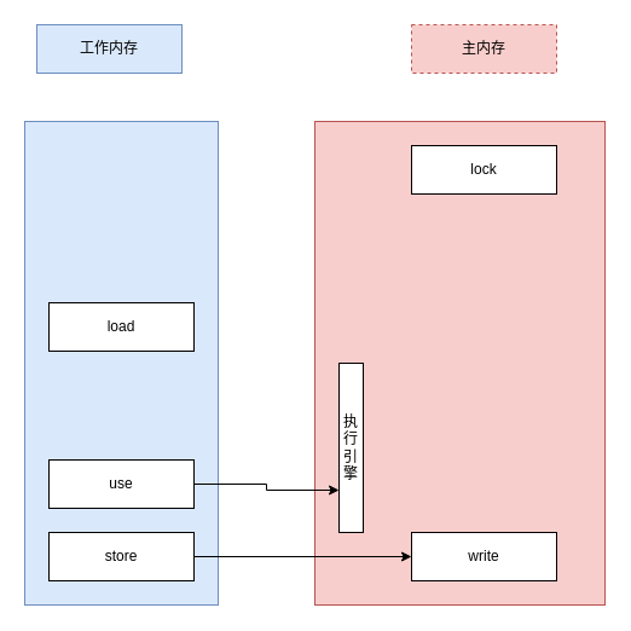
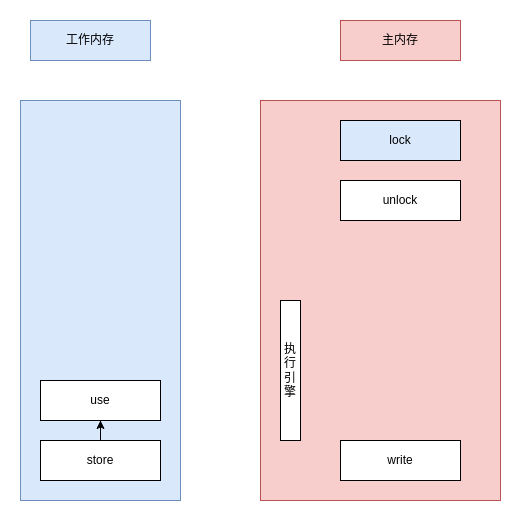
- <mxCell id="5" value="主内存" style="rounded=0;whiteSpace=wrap;html=1;fillColor=#f8cecc;strokeColor=#b85450;dashed=1;" vertex="1" parent="1"><mxGeometry x="340" y="20" width="120" height="40" as="geometry" /></mxCell>
+ <mxCell id="5" value="主内存" style="rounded=0;whiteSpace=wrap;html=1;fillColor=#f8cecc;strokeColor=#b85450;" vertex="1" parent="1"><mxGeometry x="340" y="20" width="120" height="40" as="geometry" /></mxCell>
- <mxCell id="8" value="lock" style="rounded=0;whiteSpace=wrap;html=1;" vertex="1" parent="1"><mxGeometry x="340" y="120" width="120" height="40" as="geometry" /></mxCell>
+ <mxCell id="8" value="lock" style="rounded=0;whiteSpace=wrap;html=1;fillColor=#dae8fc;" vertex="1" parent="1"><mxGeometry x="340" y="120" width="120" height="40" as="geometry" /></mxCell>
+ <mxCell id="7" value="unlock" style="rounded=0;whiteSpace=wrap;html=1;" vertex="1" parent="1"><mxGeometry x="340" y="180" width="120" height="40" as="geometry" /></mxCell>
- <mxCell id="6" value="load" style="rounded=0;whiteSpace=wrap;html=1;" vertex="1" parent="1"><mxGeometry x="40" y="250" width="120" height="40" as="geometry" /></mxCell>
- <mxCell id="10" style="edgeStyle=orthogonalEdgeStyle;rounded=0;orthogonalLoop=1;jettySize=auto;html=1;entryX=0;entryY=0.75;entryDx=0;entryDy=0;" edge="1" parent="1" source="11" target="9"><mxGeometry relative="1" as="geometry" /></mxCell>
- <mxCell id="12" style="edgeStyle=orthogonalEdgeStyle;rounded=0;orthogonalLoop=1;jettySize=auto;html=1;" edge="1" parent="1" source="13" target="14"><mxGeometry relative="1" as="geometry" /></mxCell>
+ <mxCell id="12" style="edgeStyle=orthogonalEdgeStyle;rounded=0;orthogonalLoop=1;jettySize=auto;html=1;" edge="1" parent="1" source="13" target="11"><mxGeometry relative="1" as="geometry" /></mxCell>
